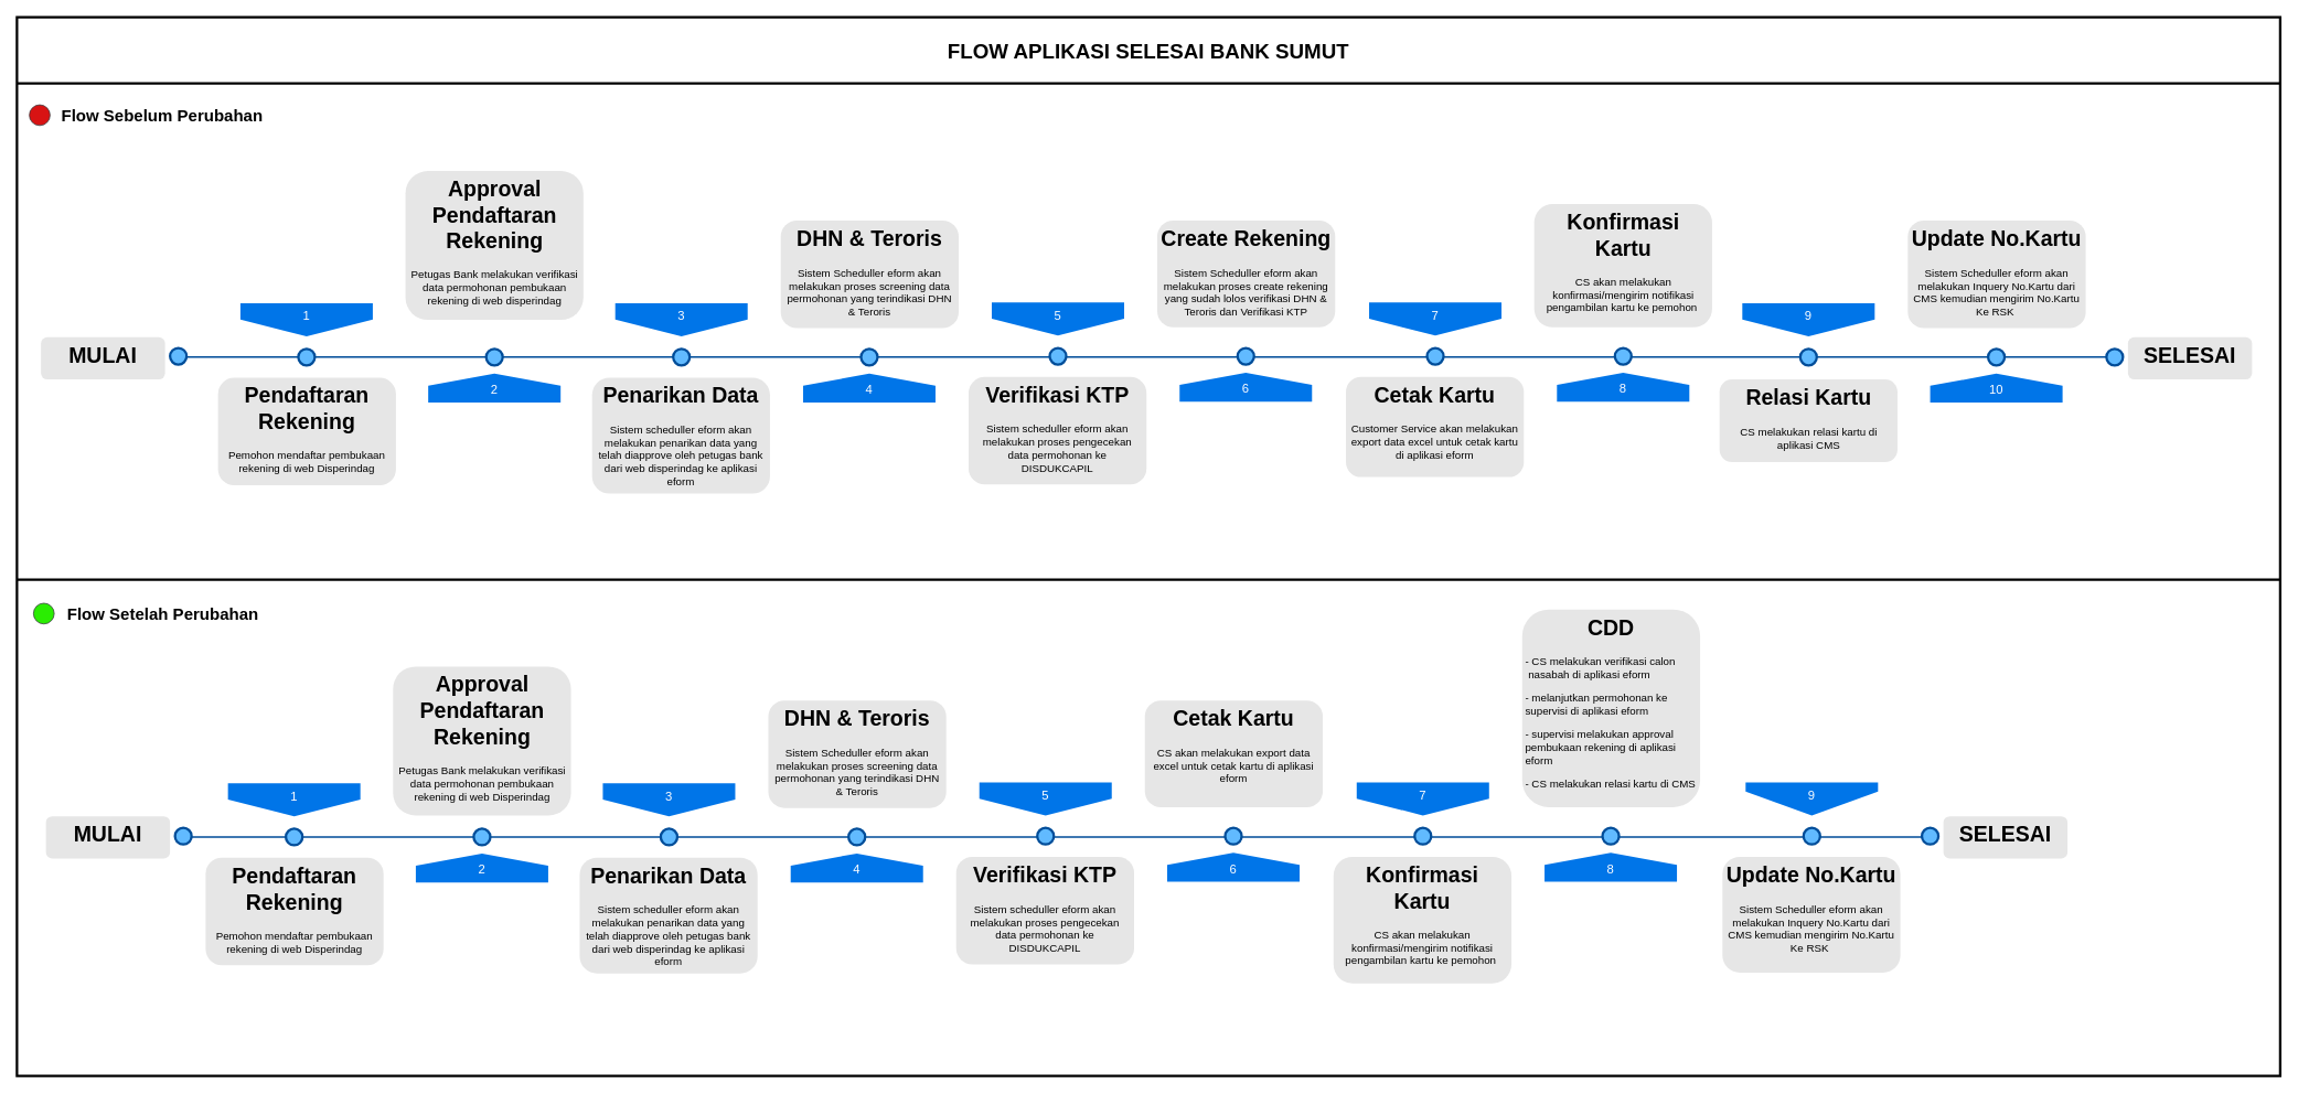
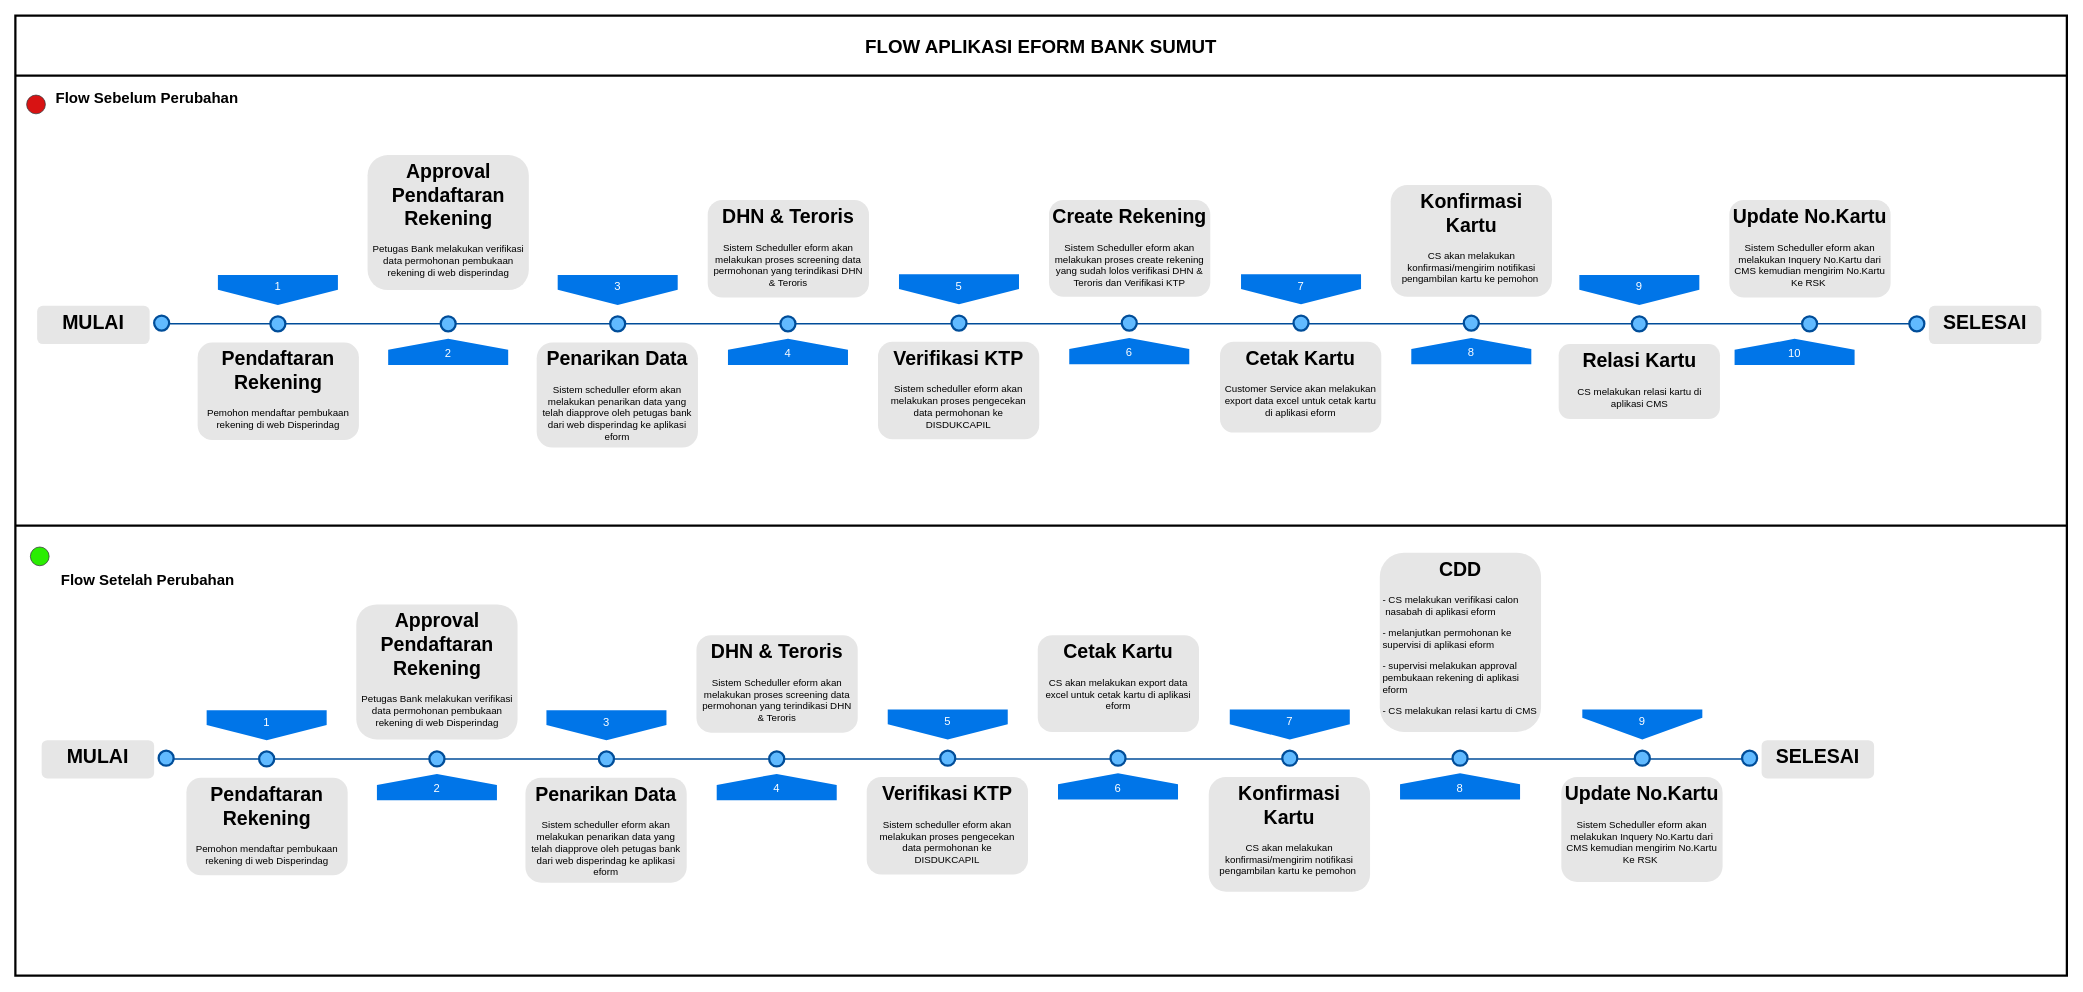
- <mxCell id="4" value="&lt;b&gt;&lt;font style=&quot;font-size: 25px;&quot;&gt;FLOW APLIKASI SELESAI BANK SUMUT&lt;/font&gt;&lt;/b&gt;" style="shape=partialRectangle;html=1;whiteSpace=wrap;connectable=0;strokeColor=inherit;overflow=hidden;fillColor=none;top=0;left=0;bottom=0;right=0;pointerEvents=1;" parent="3" vertex="1"><mxGeometry width="2735" height="80" as="geometry"><mxRectangle width="2735" height="80" as="alternateBounds" /></mxGeometry></mxCell>
+ <mxCell id="4" value="&lt;b&gt;&lt;font style=&quot;font-size: 25px;&quot;&gt;FLOW APLIKASI EFORM BANK SUMUT&lt;/font&gt;&lt;/b&gt;" style="shape=partialRectangle;html=1;whiteSpace=wrap;connectable=0;strokeColor=inherit;overflow=hidden;fillColor=none;top=0;left=0;bottom=0;right=0;pointerEvents=1;" parent="3" vertex="1"><mxGeometry width="2735" height="80" as="geometry"><mxRectangle width="2735" height="80" as="alternateBounds" /></mxGeometry></mxCell>
- <mxCell id="77" value="&lt;b&gt;&lt;font style=&quot;font-size: 20px;&quot;&gt;Flow Sebelum Perubahan&lt;/font&gt;&lt;/b&gt;" style="text;html=1;align=left;verticalAlign=middle;whiteSpace=wrap;rounded=0;" parent="1" vertex="1"><mxGeometry x="72" y="123.5" width="323" height="30" as="geometry" /></mxCell>
+ <mxCell id="77" value="&lt;b&gt;&lt;font style=&quot;font-size: 20px;&quot;&gt;Flow Sebelum Perubahan&lt;/font&gt;&lt;/b&gt;" style="text;html=1;align=left;verticalAlign=middle;whiteSpace=wrap;rounded=0;" parent="1" vertex="1"><mxGeometry x="72" y="113.5" width="323" height="30" as="geometry" /></mxCell>
- <mxCell id="35" value="&lt;span&gt;10&lt;/span&gt;" style="shape=offPageConnector;whiteSpace=wrap;html=1;fillColor=#0075E8;fontSize=15;fontColor=#FFFFFF;size=0.418;flipV=1;verticalAlign=bottom;strokeColor=none;spacingBottom=4;" parent="1" vertex="1"><mxGeometry x="2332" y="451" width="160" height="35" as="geometry" /></mxCell>
+ <mxCell id="35" value="&lt;span&gt;10&lt;/span&gt;" style="shape=offPageConnector;whiteSpace=wrap;html=1;fillColor=#0075E8;fontSize=15;fontColor=#FFFFFF;size=0.418;flipV=1;verticalAlign=bottom;strokeColor=none;spacingBottom=4;" parent="1" vertex="1"><mxGeometry x="2312" y="451" width="160" height="35" as="geometry" /></mxCell>
- <mxCell id="79" value="&lt;b&gt;&lt;font style=&quot;font-size: 20px;&quot;&gt;Flow Setelah Perubahan&lt;/font&gt;&lt;/b&gt;" style="text;html=1;align=left;verticalAlign=middle;whiteSpace=wrap;rounded=0;" parent="1" vertex="1"><mxGeometry x="79" y="726" width="376" height="30" as="geometry" /></mxCell>
+ <mxCell id="79" value="&lt;b&gt;&lt;font style=&quot;font-size: 20px;&quot;&gt;Flow Setelah Perubahan&lt;/font&gt;&lt;/b&gt;" style="text;html=1;align=left;verticalAlign=middle;whiteSpace=wrap;rounded=0;" parent="1" vertex="1"><mxGeometry x="79" y="756" width="376" height="30" as="geometry" /></mxCell>
